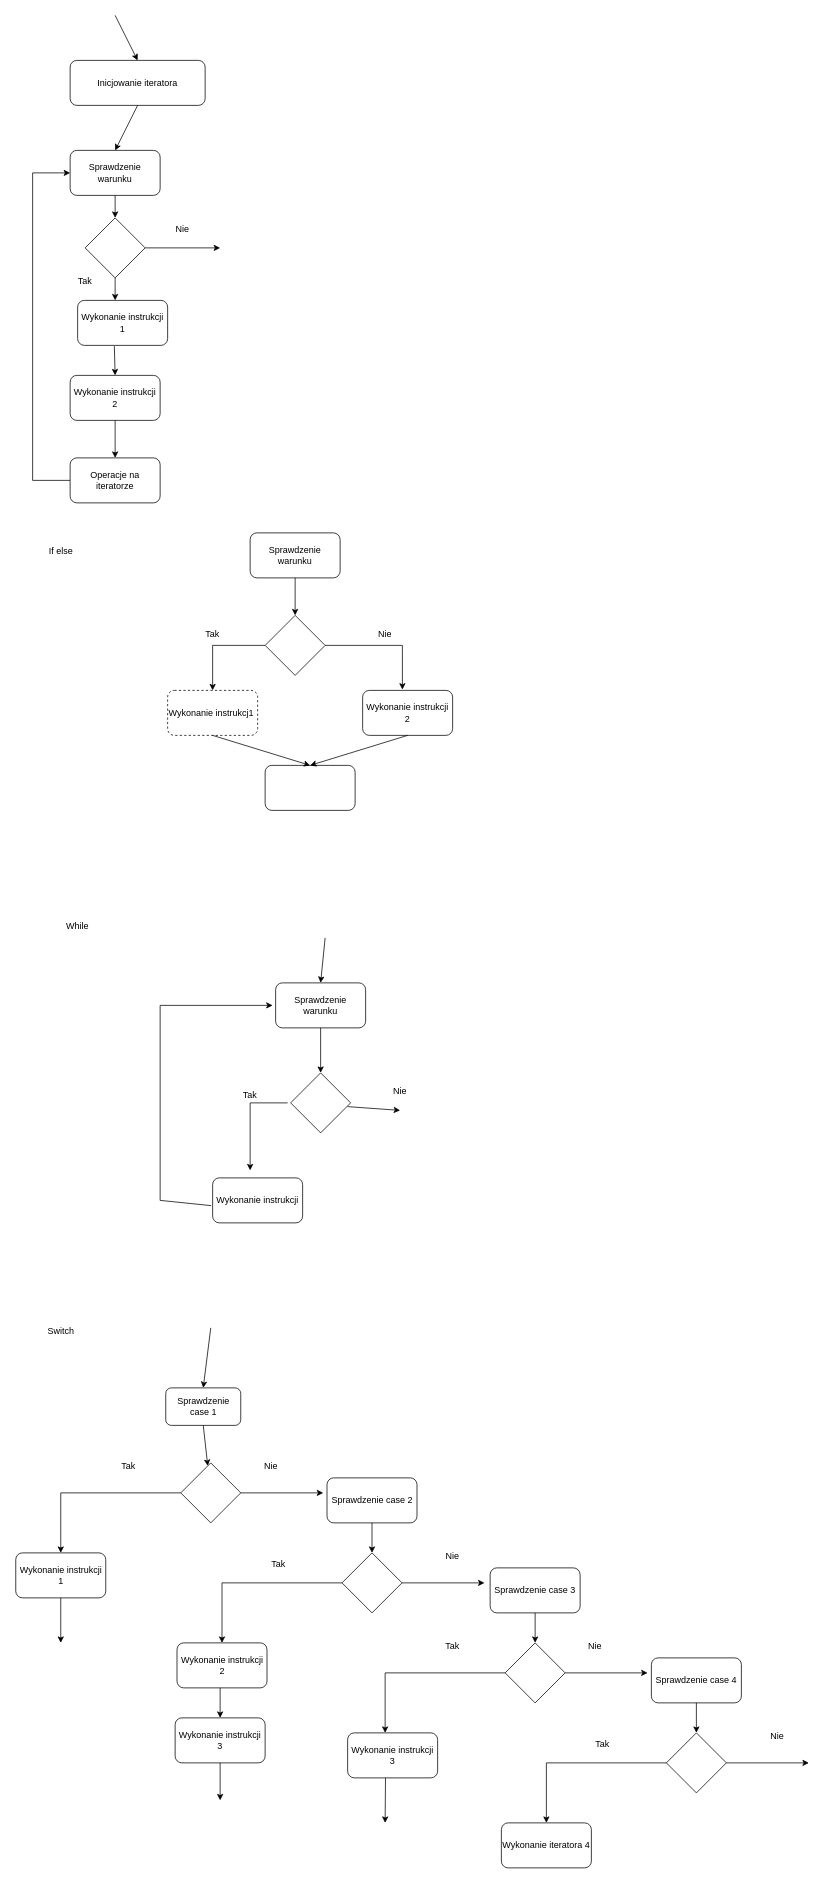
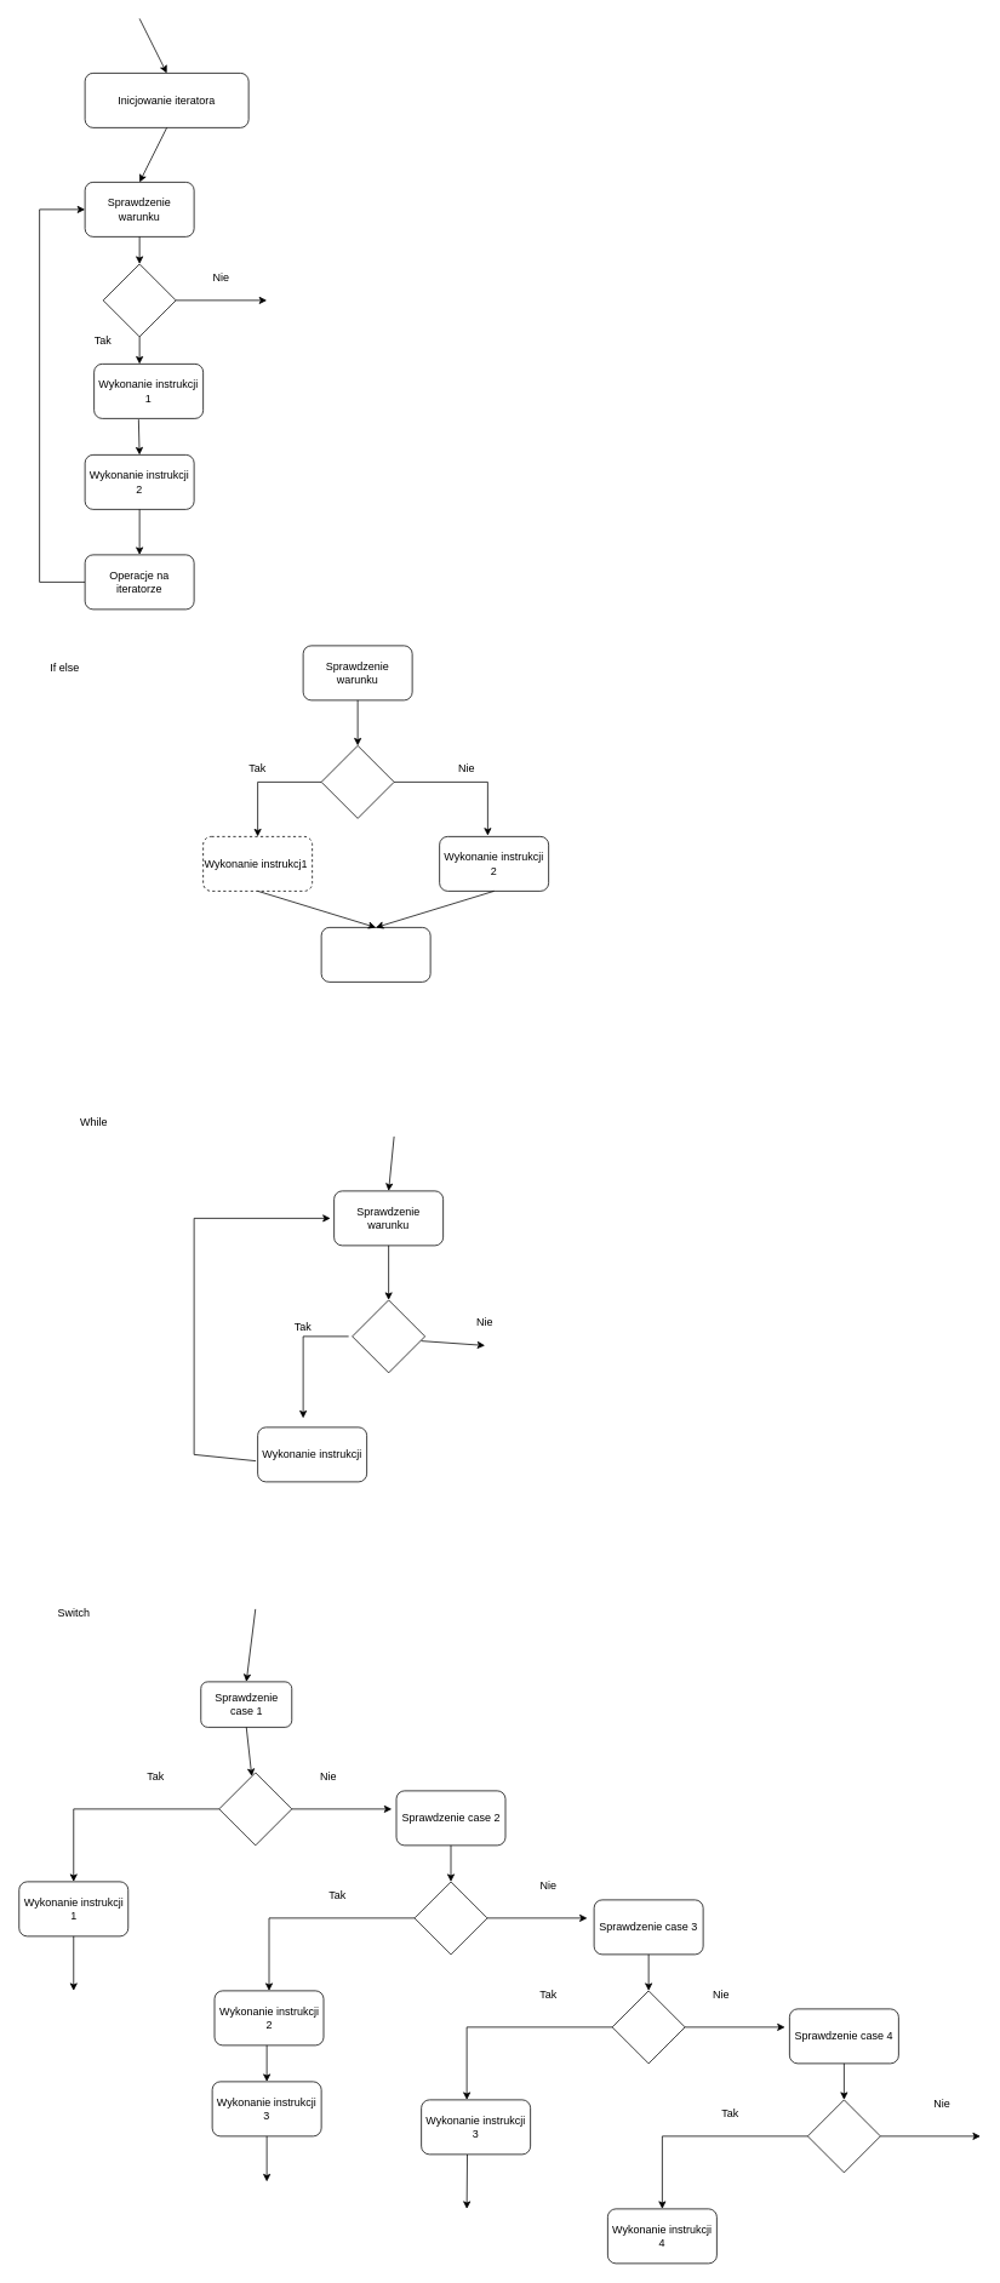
- <mxCell id="78" value="If else" style="text;html=1;strokeColor=none;fillColor=none;align=center;verticalAlign=middle;whiteSpace=wrap;rounded=0;" vertex="1" parent="1"><mxGeometry x="50.5" y="720" width="60" height="30" as="geometry" /></mxCell>
+ <mxCell id="78" value="If else" style="text;html=1;strokeColor=none;fillColor=none;align=center;verticalAlign=middle;whiteSpace=wrap;rounded=0;" vertex="1" parent="1"><mxGeometry x="40.5" y="720" width="60" height="30" as="geometry" /></mxCell>
- <mxCell id="70" value="Wykonanie iteratora 4" style="rounded=1;whiteSpace=wrap;html=1;" vertex="1" parent="1"><mxGeometry x="668" y="2430" width="120" height="60" as="geometry" /></mxCell>
+ <mxCell id="70" value="Wykonanie instrukcji 4" style="rounded=1;whiteSpace=wrap;html=1;" vertex="1" parent="1"><mxGeometry x="668" y="2430" width="120" height="60" as="geometry" /></mxCell>
